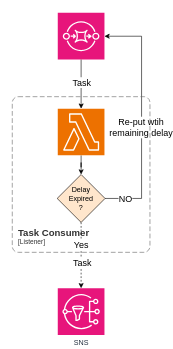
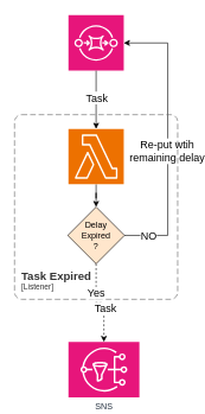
- <mxCell id="11" value="&lt;font style=&quot;font-size: 16px&quot;&gt;&lt;b&gt;&lt;div style=&quot;text-align: left&quot;&gt;Task Consumer&lt;/div&gt;&lt;/b&gt;&lt;/font&gt;&lt;div style=&quot;text-align: left&quot;&gt;[Listener]&lt;/div&gt;" style="rounded=1;fontSize=11;whiteSpace=wrap;html=1;dashed=1;arcSize=20;fillColor=none;strokeColor=#666666;fontColor=#333333;labelBackgroundColor=none;align=left;verticalAlign=bottom;labelBorderColor=none;spacingTop=0;spacing=10;dashPattern=8 4;metaEdit=1;rotatable=0;perimeter=rectanglePerimeter;noLabel=0;labelPadding=0;allowArrows=0;connectable=0;expand=0;recursiveResize=0;editable=1;pointerEvents=0;absoluteArcSize=1;points=[[0.25,0,0],[0.5,0,0],[0.75,0,0],[1,0.25,0],[1,0.5,0],[1,0.75,0],[0.75,1,0],[0.5,1,0],[0.25,1,0],[0,0.75,0],[0,0.5,0],[0,0.25,0]];" vertex="1" parent="1"><mxGeometry x="20" y="160" width="230" height="260" as="geometry" /></mxCell>
+ <mxCell id="11" value="&lt;font style=&quot;font-size: 16px&quot;&gt;&lt;b&gt;&lt;div style=&quot;text-align: left&quot;&gt;Task Expired&lt;/div&gt;&lt;/b&gt;&lt;/font&gt;&lt;div style=&quot;text-align: left&quot;&gt;[Listener]&lt;/div&gt;" style="rounded=1;fontSize=11;whiteSpace=wrap;html=1;dashed=1;arcSize=20;fillColor=none;strokeColor=#666666;fontColor=#333333;labelBackgroundColor=none;align=left;verticalAlign=bottom;labelBorderColor=none;spacingTop=0;spacing=10;dashPattern=8 4;metaEdit=1;rotatable=0;perimeter=rectanglePerimeter;noLabel=0;labelPadding=0;allowArrows=0;connectable=0;expand=0;recursiveResize=0;editable=1;pointerEvents=0;absoluteArcSize=1;points=[[0.25,0,0],[0.5,0,0],[0.75,0,0],[1,0.25,0],[1,0.5,0],[1,0.75,0],[0.75,1,0],[0.5,1,0],[0.25,1,0],[0,0.75,0],[0,0.5,0],[0,0.25,0]];" vertex="1" parent="1"><mxGeometry x="20" y="160" width="230" height="260" as="geometry" /></mxCell>
- <mxCell id="5" value="SNS" style="sketch=0;points=[[0,0,0],[0.25,0,0],[0.5,0,0],[0.75,0,0],[1,0,0],[0,1,0],[0.25,1,0],[0.5,1,0],[0.75,1,0],[1,1,0],[0,0.25,0],[0,0.5,0],[0,0.75,0],[1,0.25,0],[1,0.5,0],[1,0.75,0]];outlineConnect=0;fontColor=#232F3E;fillColor=#E7157B;strokeColor=#ffffff;dashed=0;verticalLabelPosition=bottom;verticalAlign=top;align=center;html=1;fontSize=12;fontStyle=0;aspect=fixed;shape=mxgraph.aws4.resourceIcon;resIcon=mxgraph.aws4.sns;" vertex="1" parent="1"><mxGeometry x="96" y="480" width="78" height="78" as="geometry" /></mxCell>
+ <mxCell id="5" value="SNS" style="sketch=0;points=[[0,0,0],[0.25,0,0],[0.5,0,0],[0.75,0,0],[1,0,0],[0,1,0],[0.25,1,0],[0.5,1,0],[0.75,1,0],[1,1,0],[0,0.25,0],[0,0.5,0],[0,0.75,0],[1,0.25,0],[1,0.5,0],[1,0.75,0]];outlineConnect=0;fontColor=#232F3E;fillColor=#E7157B;strokeColor=#ffffff;dashed=0;verticalLabelPosition=bottom;verticalAlign=top;align=center;html=1;fontSize=12;fontStyle=0;aspect=fixed;shape=mxgraph.aws4.resourceIcon;resIcon=mxgraph.aws4.sns;" vertex="1" parent="1"><mxGeometry x="96" y="480" width="100" height="78" as="geometry" /></mxCell>
